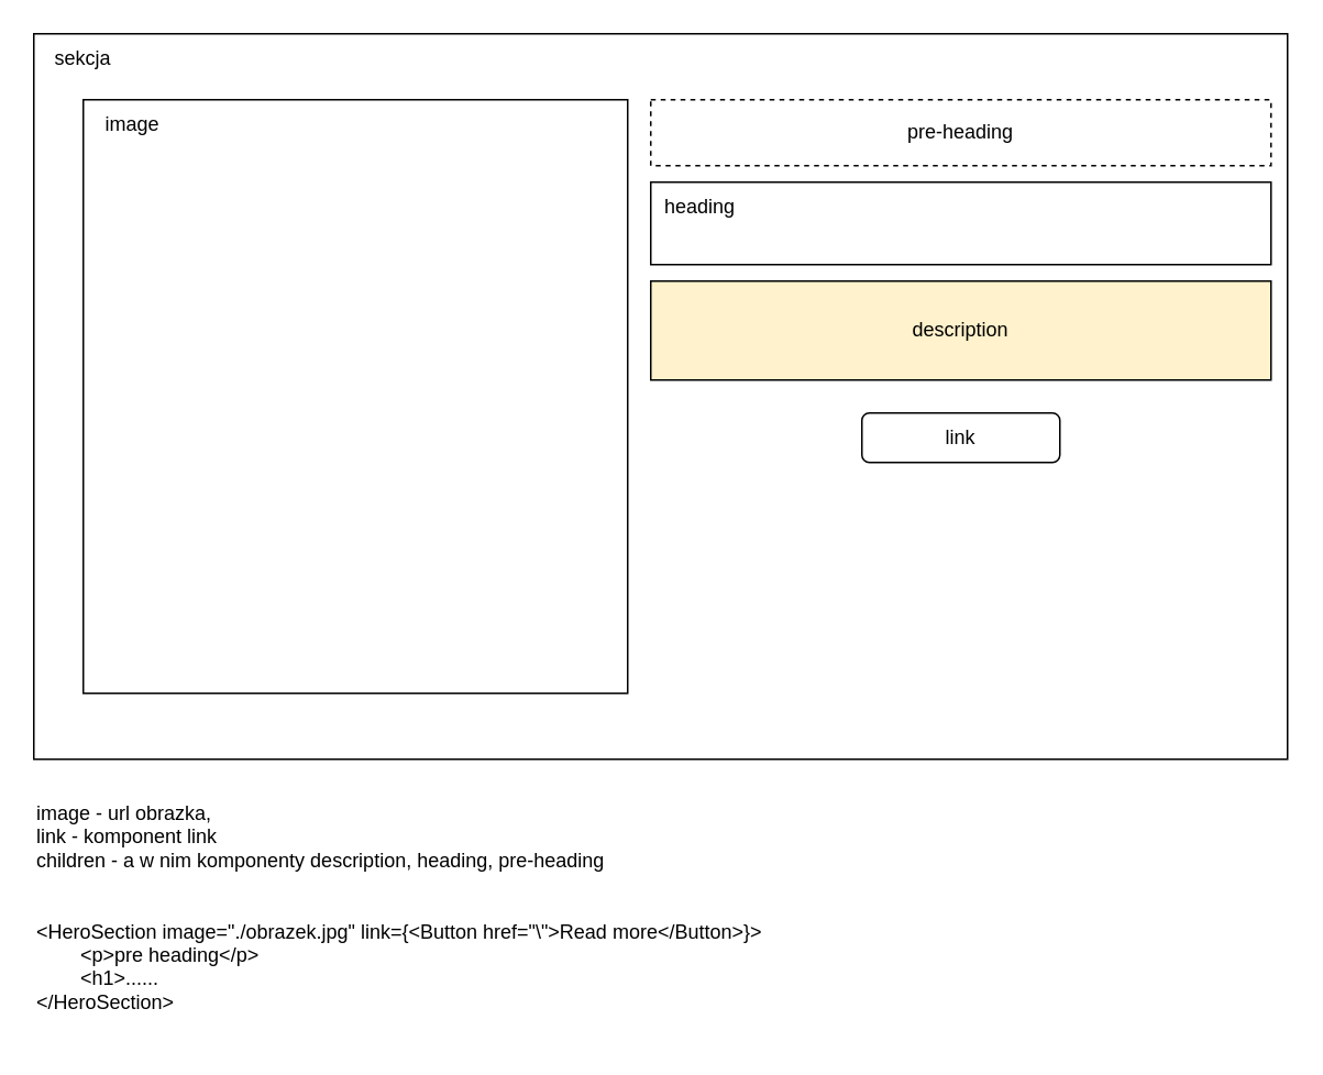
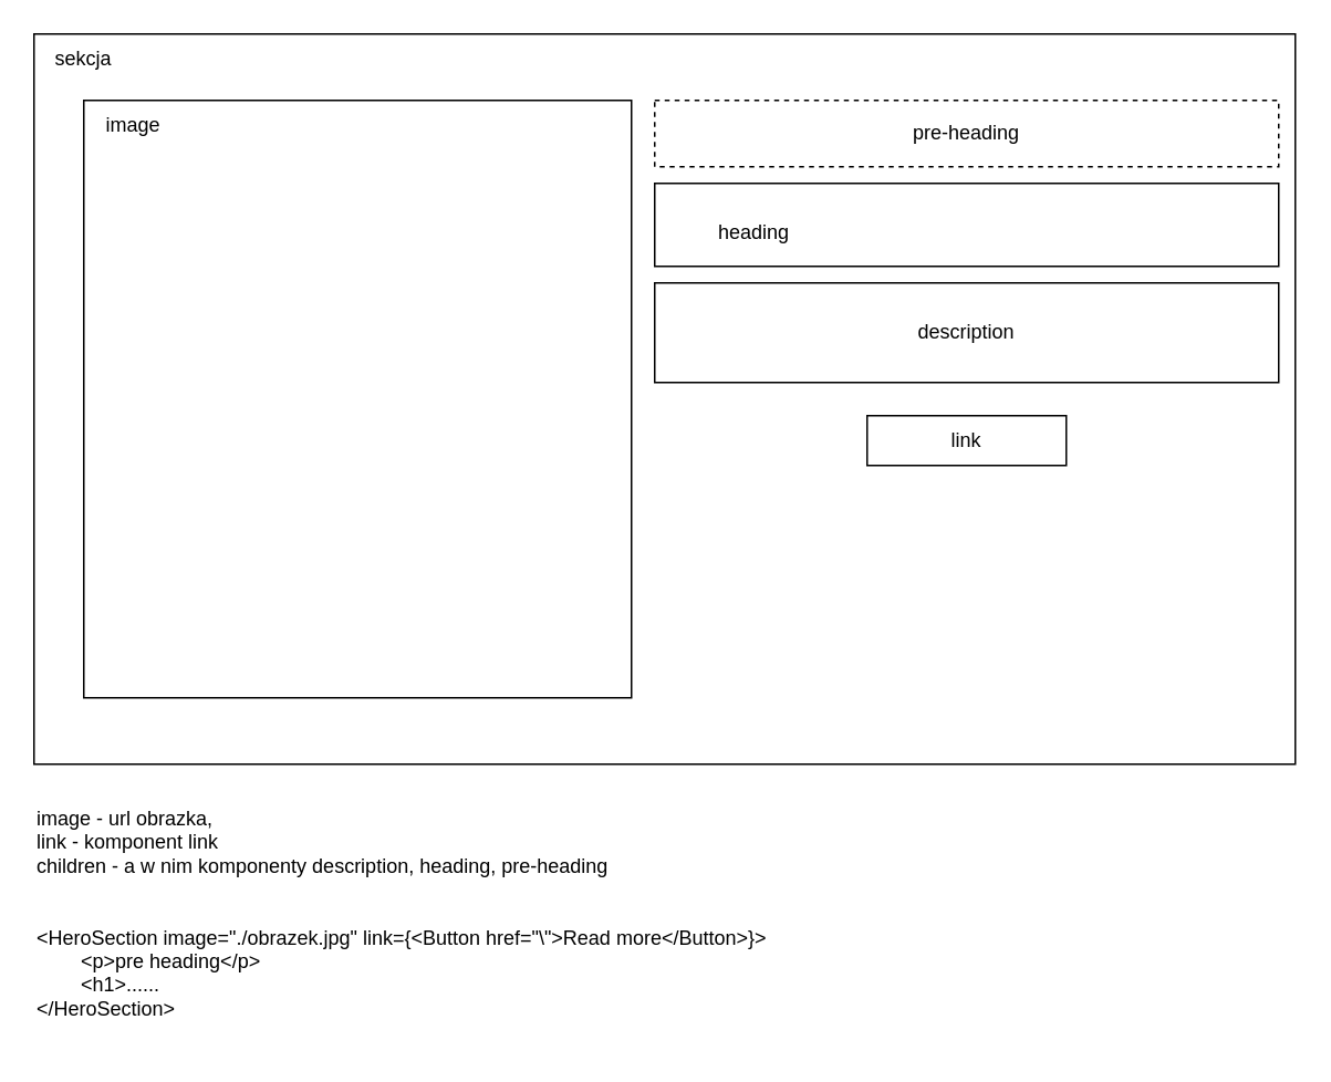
- <mxCell id="8" value="heading" style="text;html=1;strokeColor=none;fillColor=none;align=center;verticalAlign=middle;whiteSpace=wrap;rounded=0;" vertex="1" parent="1"><mxGeometry x="394" y="110" width="60" height="30" as="geometry" /></mxCell>
+ <mxCell id="8" value="heading" style="text;html=1;strokeColor=none;fillColor=none;align=center;verticalAlign=middle;whiteSpace=wrap;rounded=0;" vertex="1" parent="1"><mxGeometry x="424" y="125" width="60" height="30" as="geometry" /></mxCell>
- <mxCell id="9" value="description" style="rounded=0;whiteSpace=wrap;html=1;fillColor=#fff2cc;" vertex="1" parent="1"><mxGeometry x="394" y="170" width="376" height="60" as="geometry" /></mxCell>
+ <mxCell id="9" value="description" style="rounded=0;whiteSpace=wrap;html=1;" vertex="1" parent="1"><mxGeometry x="394" y="170" width="376" height="60" as="geometry" /></mxCell>
- <mxCell id="10" value="&lt;div&gt;link&lt;/div&gt;" style="whiteSpace=wrap;html=1;rounded=1;" vertex="1" parent="1"><mxGeometry x="522" y="250" width="120" height="30" as="geometry" /></mxCell>
+ <mxCell id="10" value="&lt;div&gt;link&lt;/div&gt;" style="rounded=0;whiteSpace=wrap;html=1;" vertex="1" parent="1"><mxGeometry x="522" y="250" width="120" height="30" as="geometry" /></mxCell>
